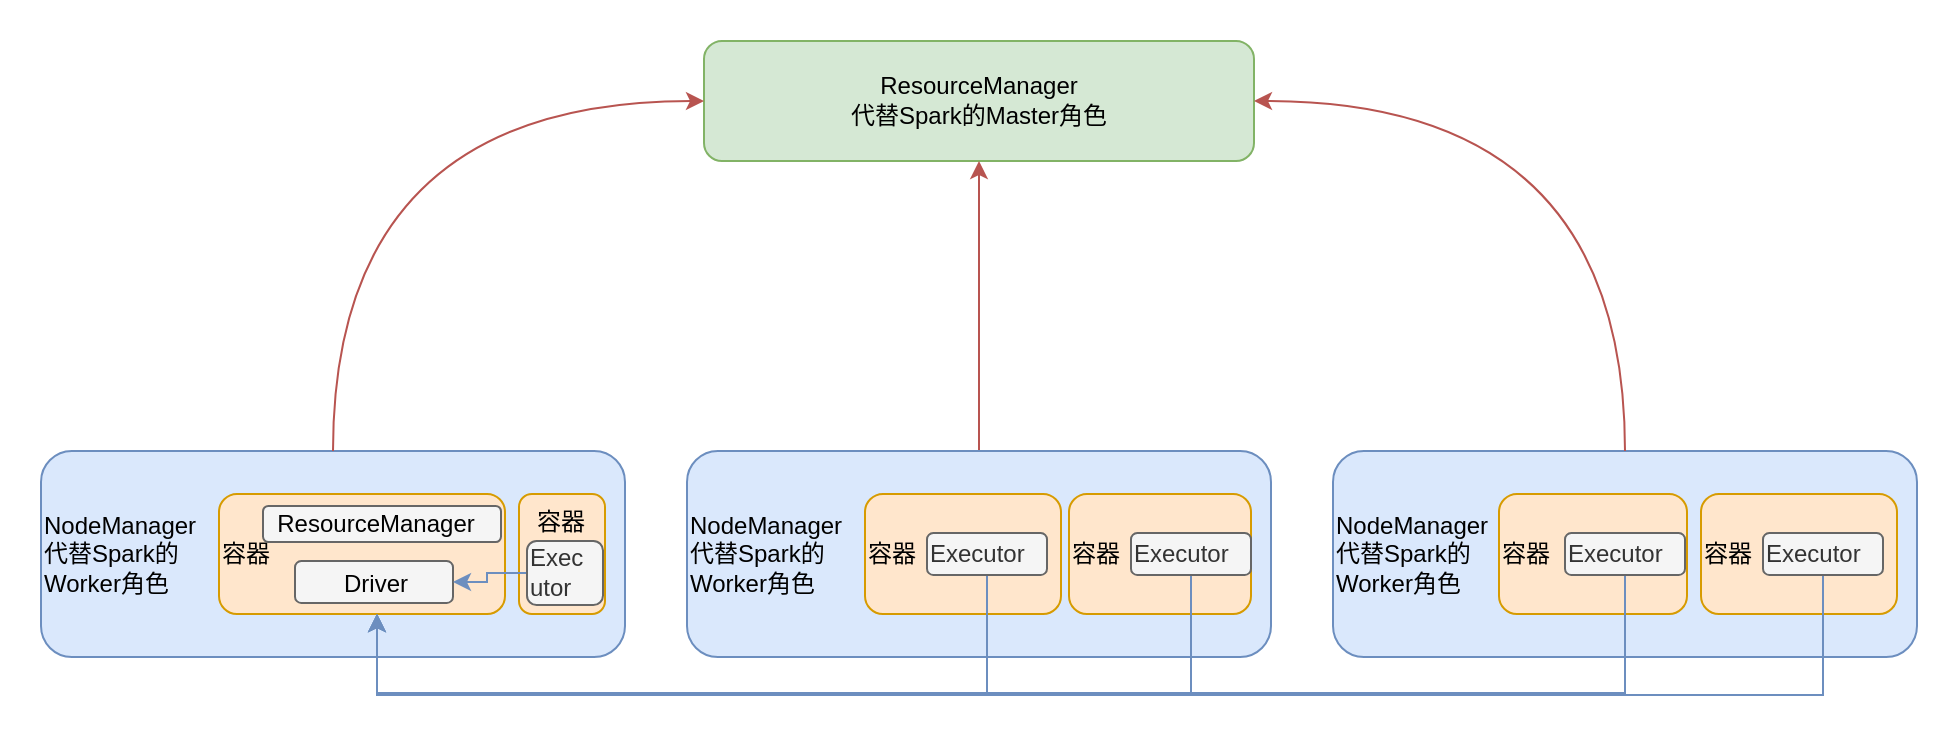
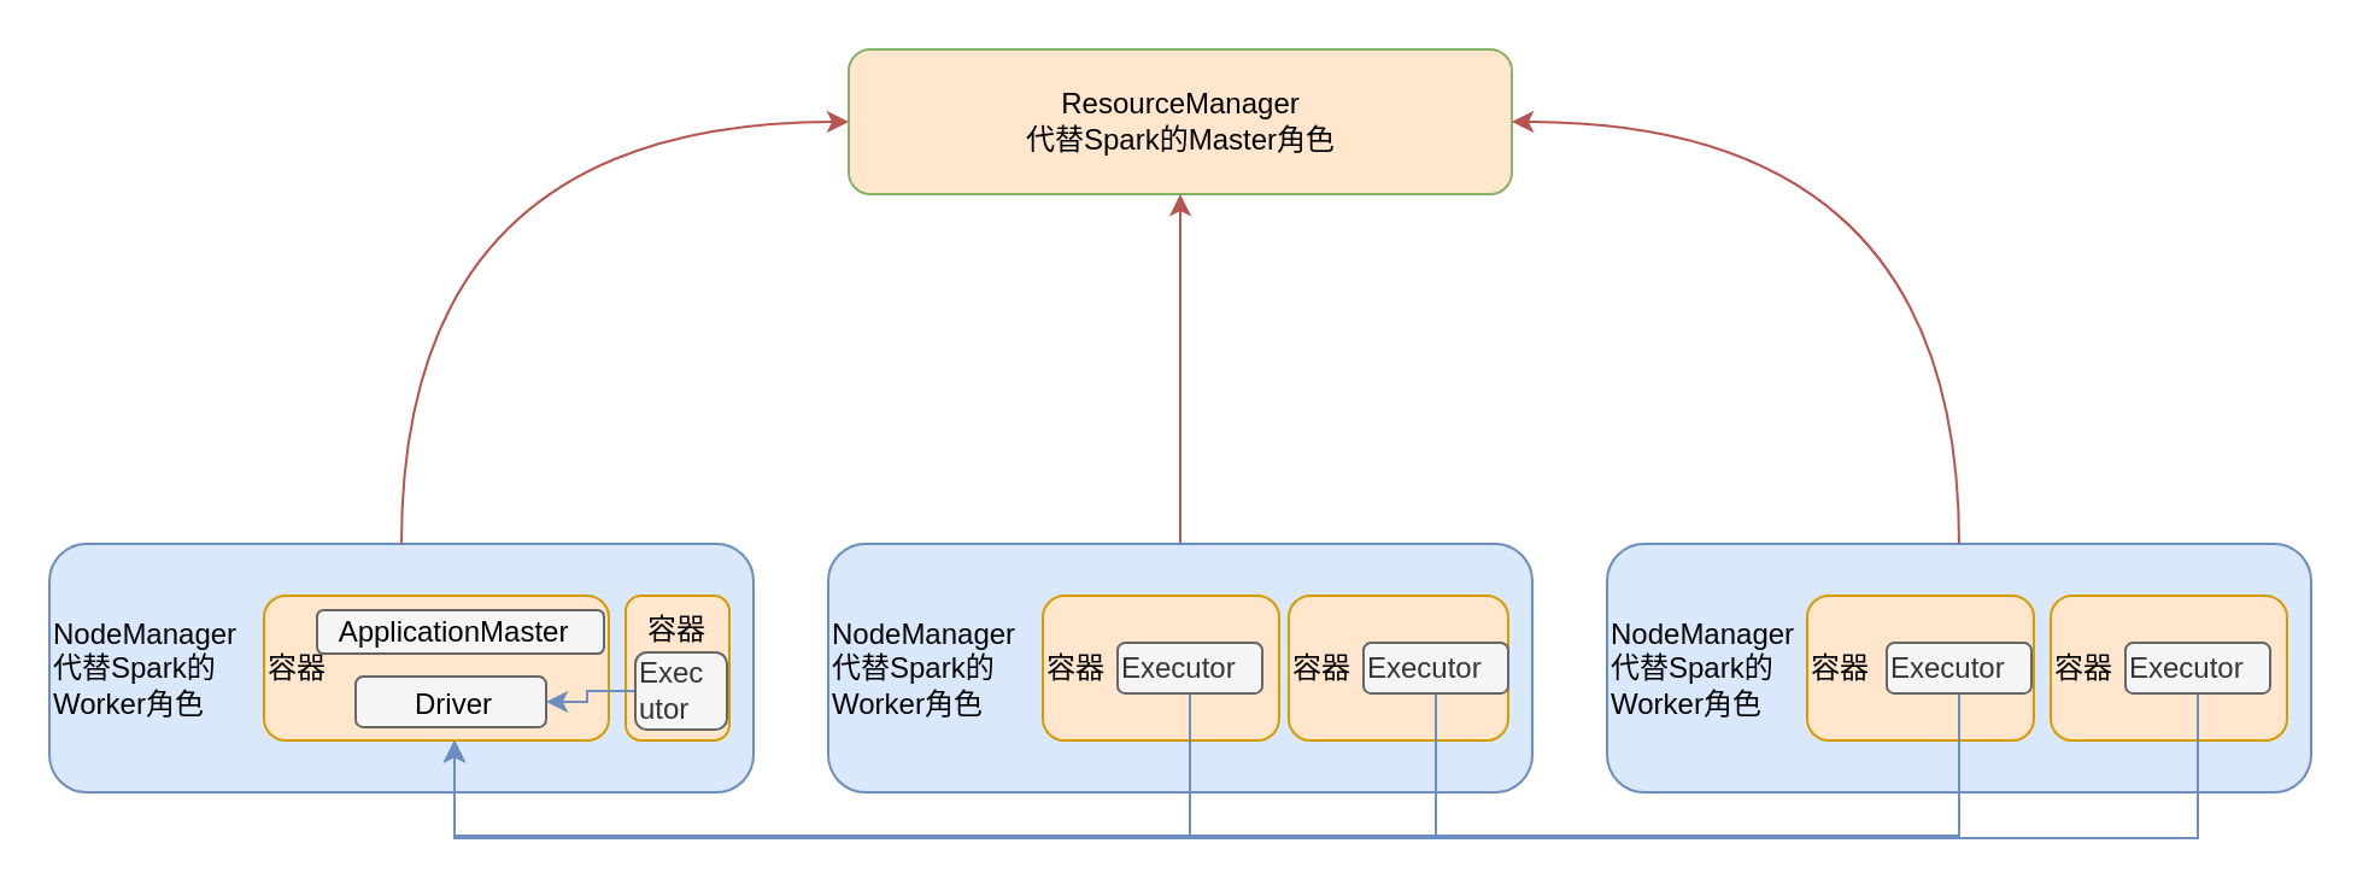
- <mxCell id="6" value="ResourceManager&lt;br&gt;代替Spark的Master角色" style="rounded=1;whiteSpace=wrap;html=1;fillColor=#d5e8d4;strokeColor=#82b366;" vertex="1" parent="1"><mxGeometry x="351.5" y="20" width="275" height="60" as="geometry" /></mxCell>
+ <mxCell id="6" value="ResourceManager&lt;br&gt;代替Spark的Master角色" style="rounded=1;whiteSpace=wrap;html=1;fillColor=#ffe6cc;strokeColor=#82b366;" vertex="1" parent="1"><mxGeometry x="351.5" y="20" width="275" height="60" as="geometry" /></mxCell>
- <mxCell id="15" value="ResourceManager" style="text;html=1;strokeColor=none;fillColor=none;align=center;verticalAlign=middle;whiteSpace=wrap;rounded=0;" vertex="1" parent="1"><mxGeometry x="158" y="246.5" width="60" height="30" as="geometry" /></mxCell>
+ <mxCell id="15" value="ApplicationMaster" style="text;html=1;strokeColor=none;fillColor=none;align=center;verticalAlign=middle;whiteSpace=wrap;rounded=0;" vertex="1" parent="1"><mxGeometry x="158" y="246.5" width="60" height="30" as="geometry" /></mxCell>
